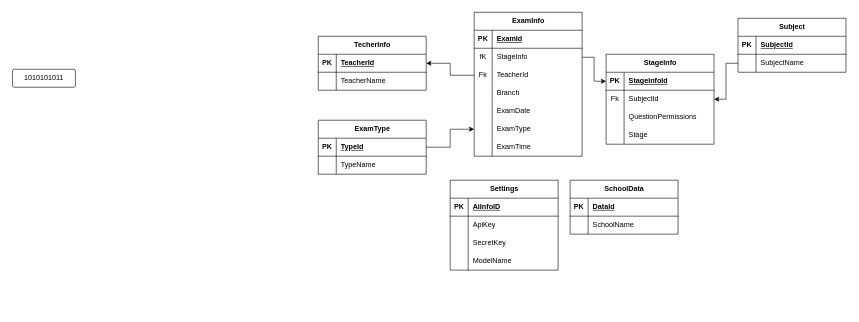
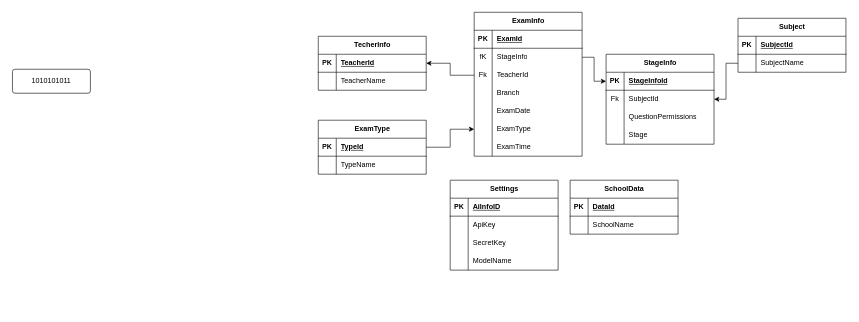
- <mxCell id="83" value="1010101011" style="rounded=1;arcSize=10;whiteSpace=wrap;html=1;align=center;" vertex="1" parent="1"><mxGeometry x="20" y="115" width="105" height="30" as="geometry" /></mxCell>
+ <mxCell id="83" value="1010101011" style="rounded=1;arcSize=10;whiteSpace=wrap;html=1;align=center;" vertex="1" parent="1"><mxGeometry x="20" y="115" width="130" height="40" as="geometry" /></mxCell>
